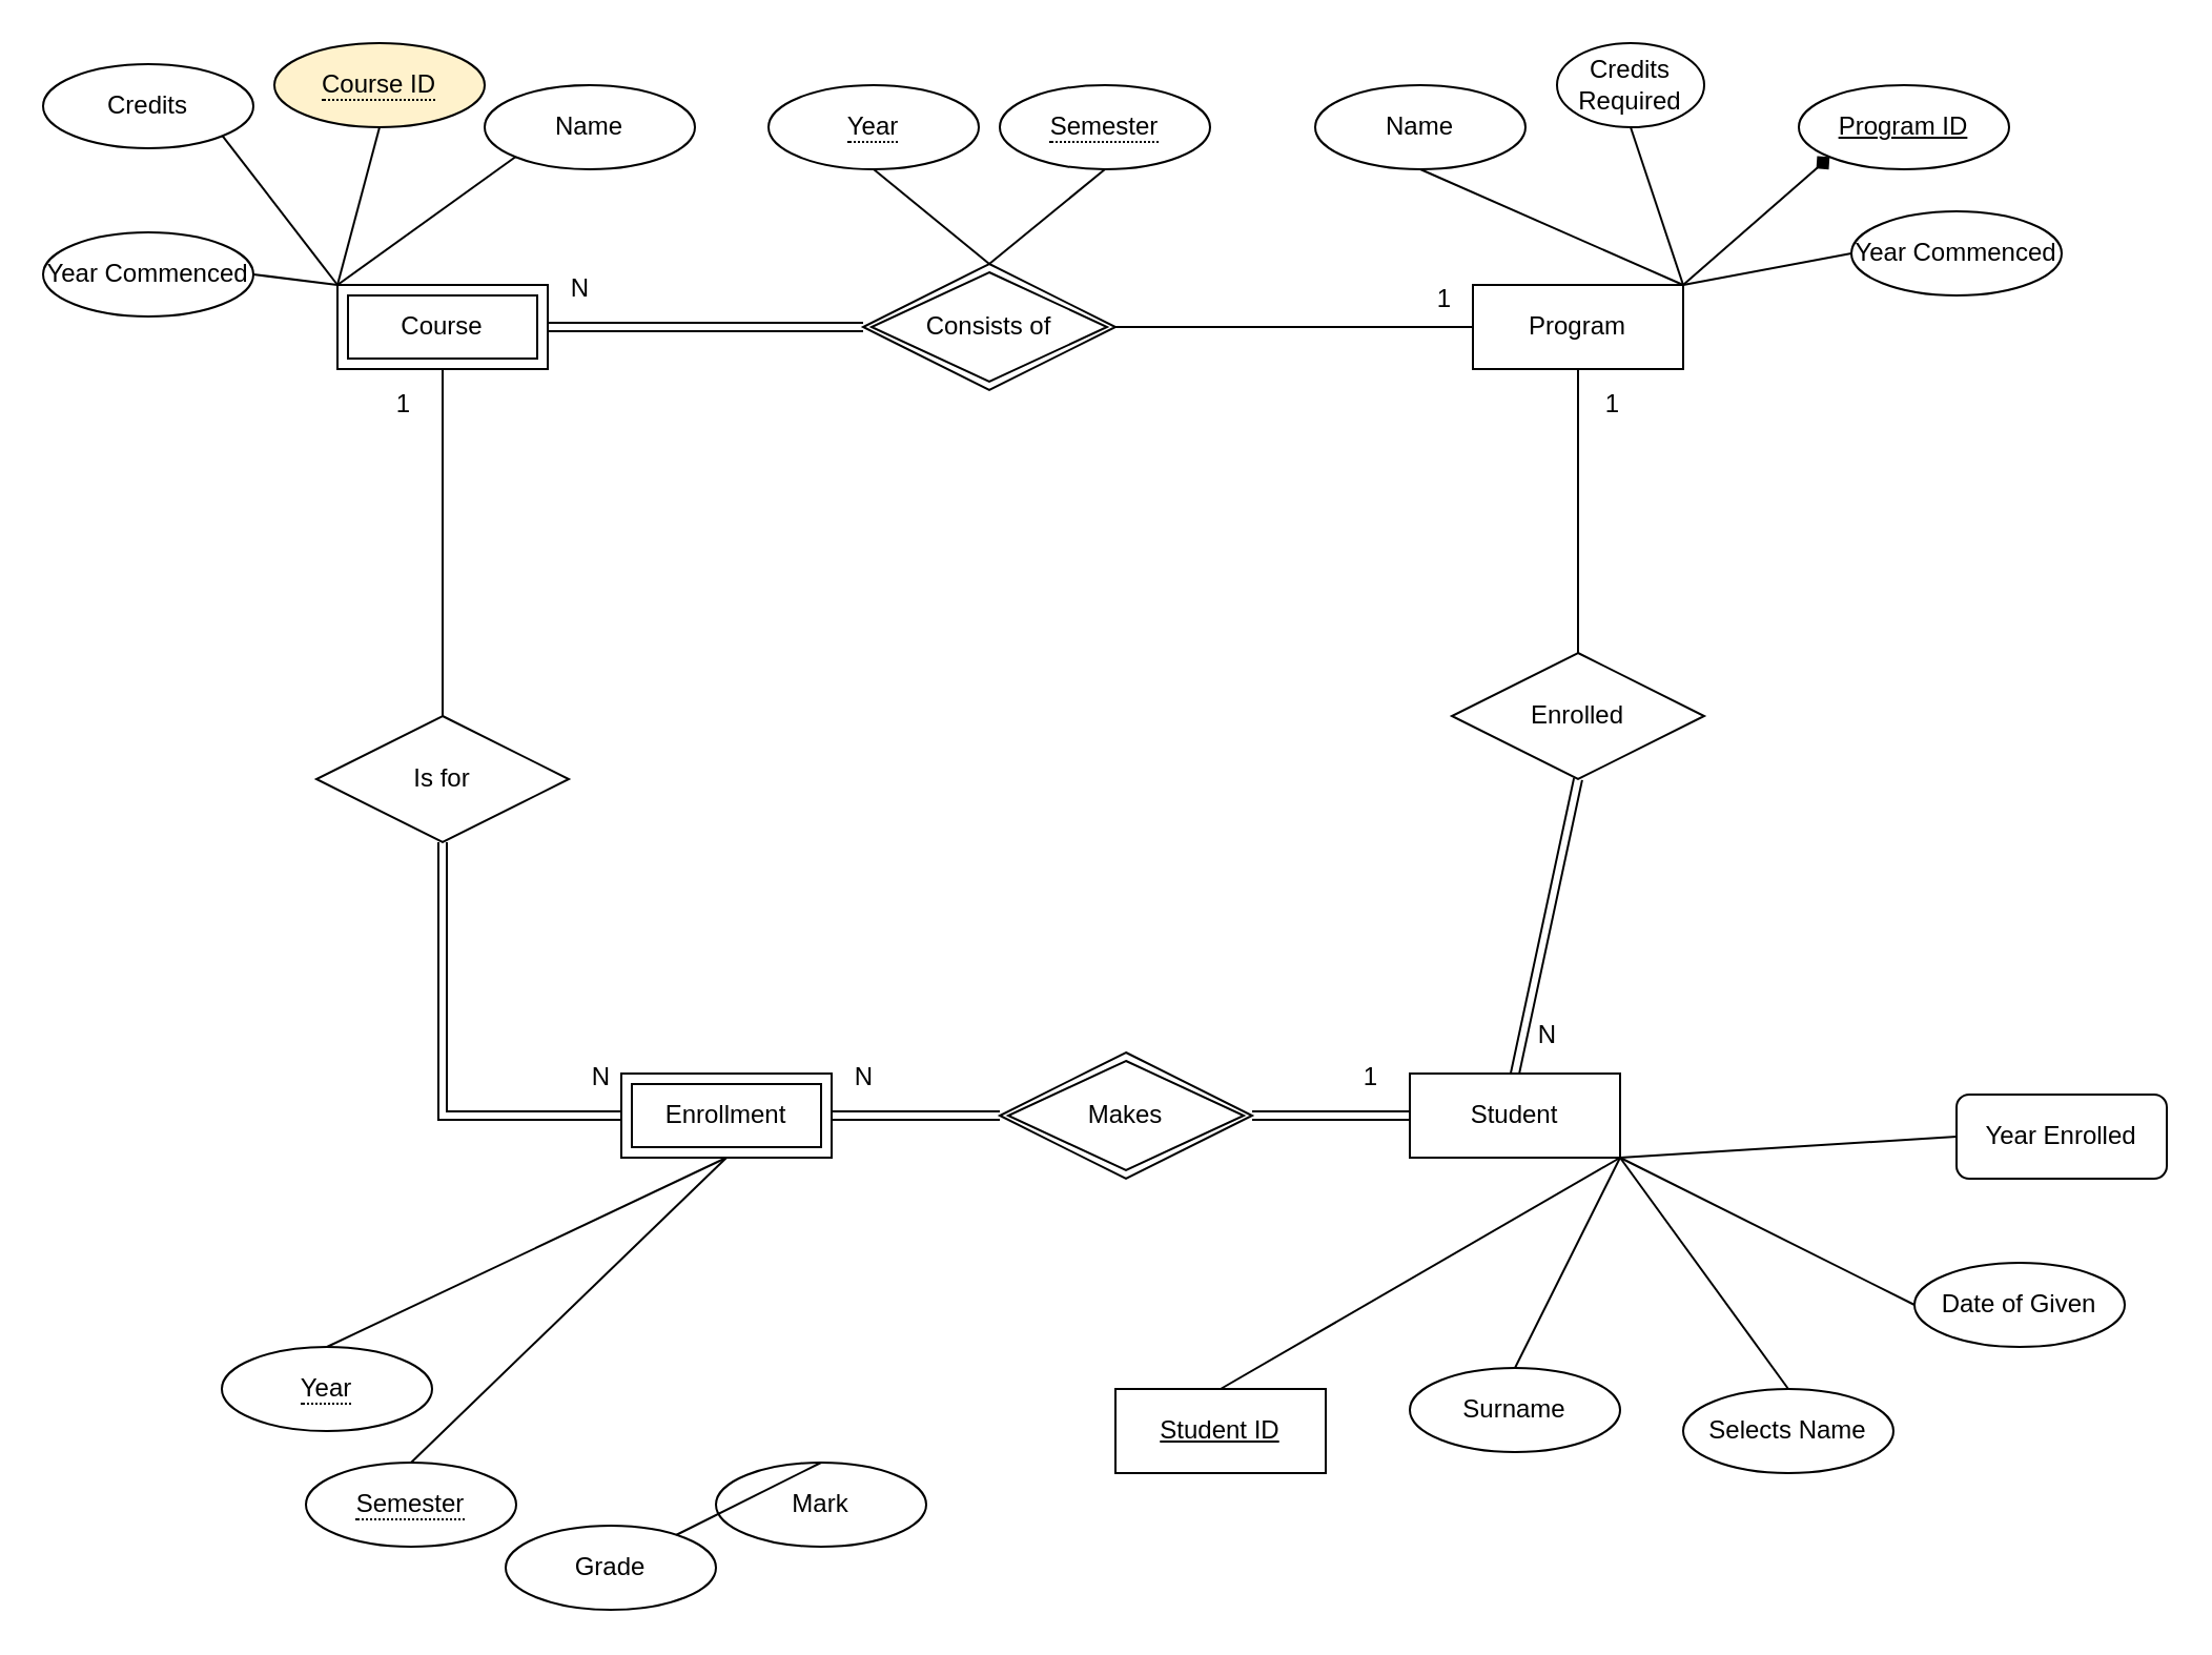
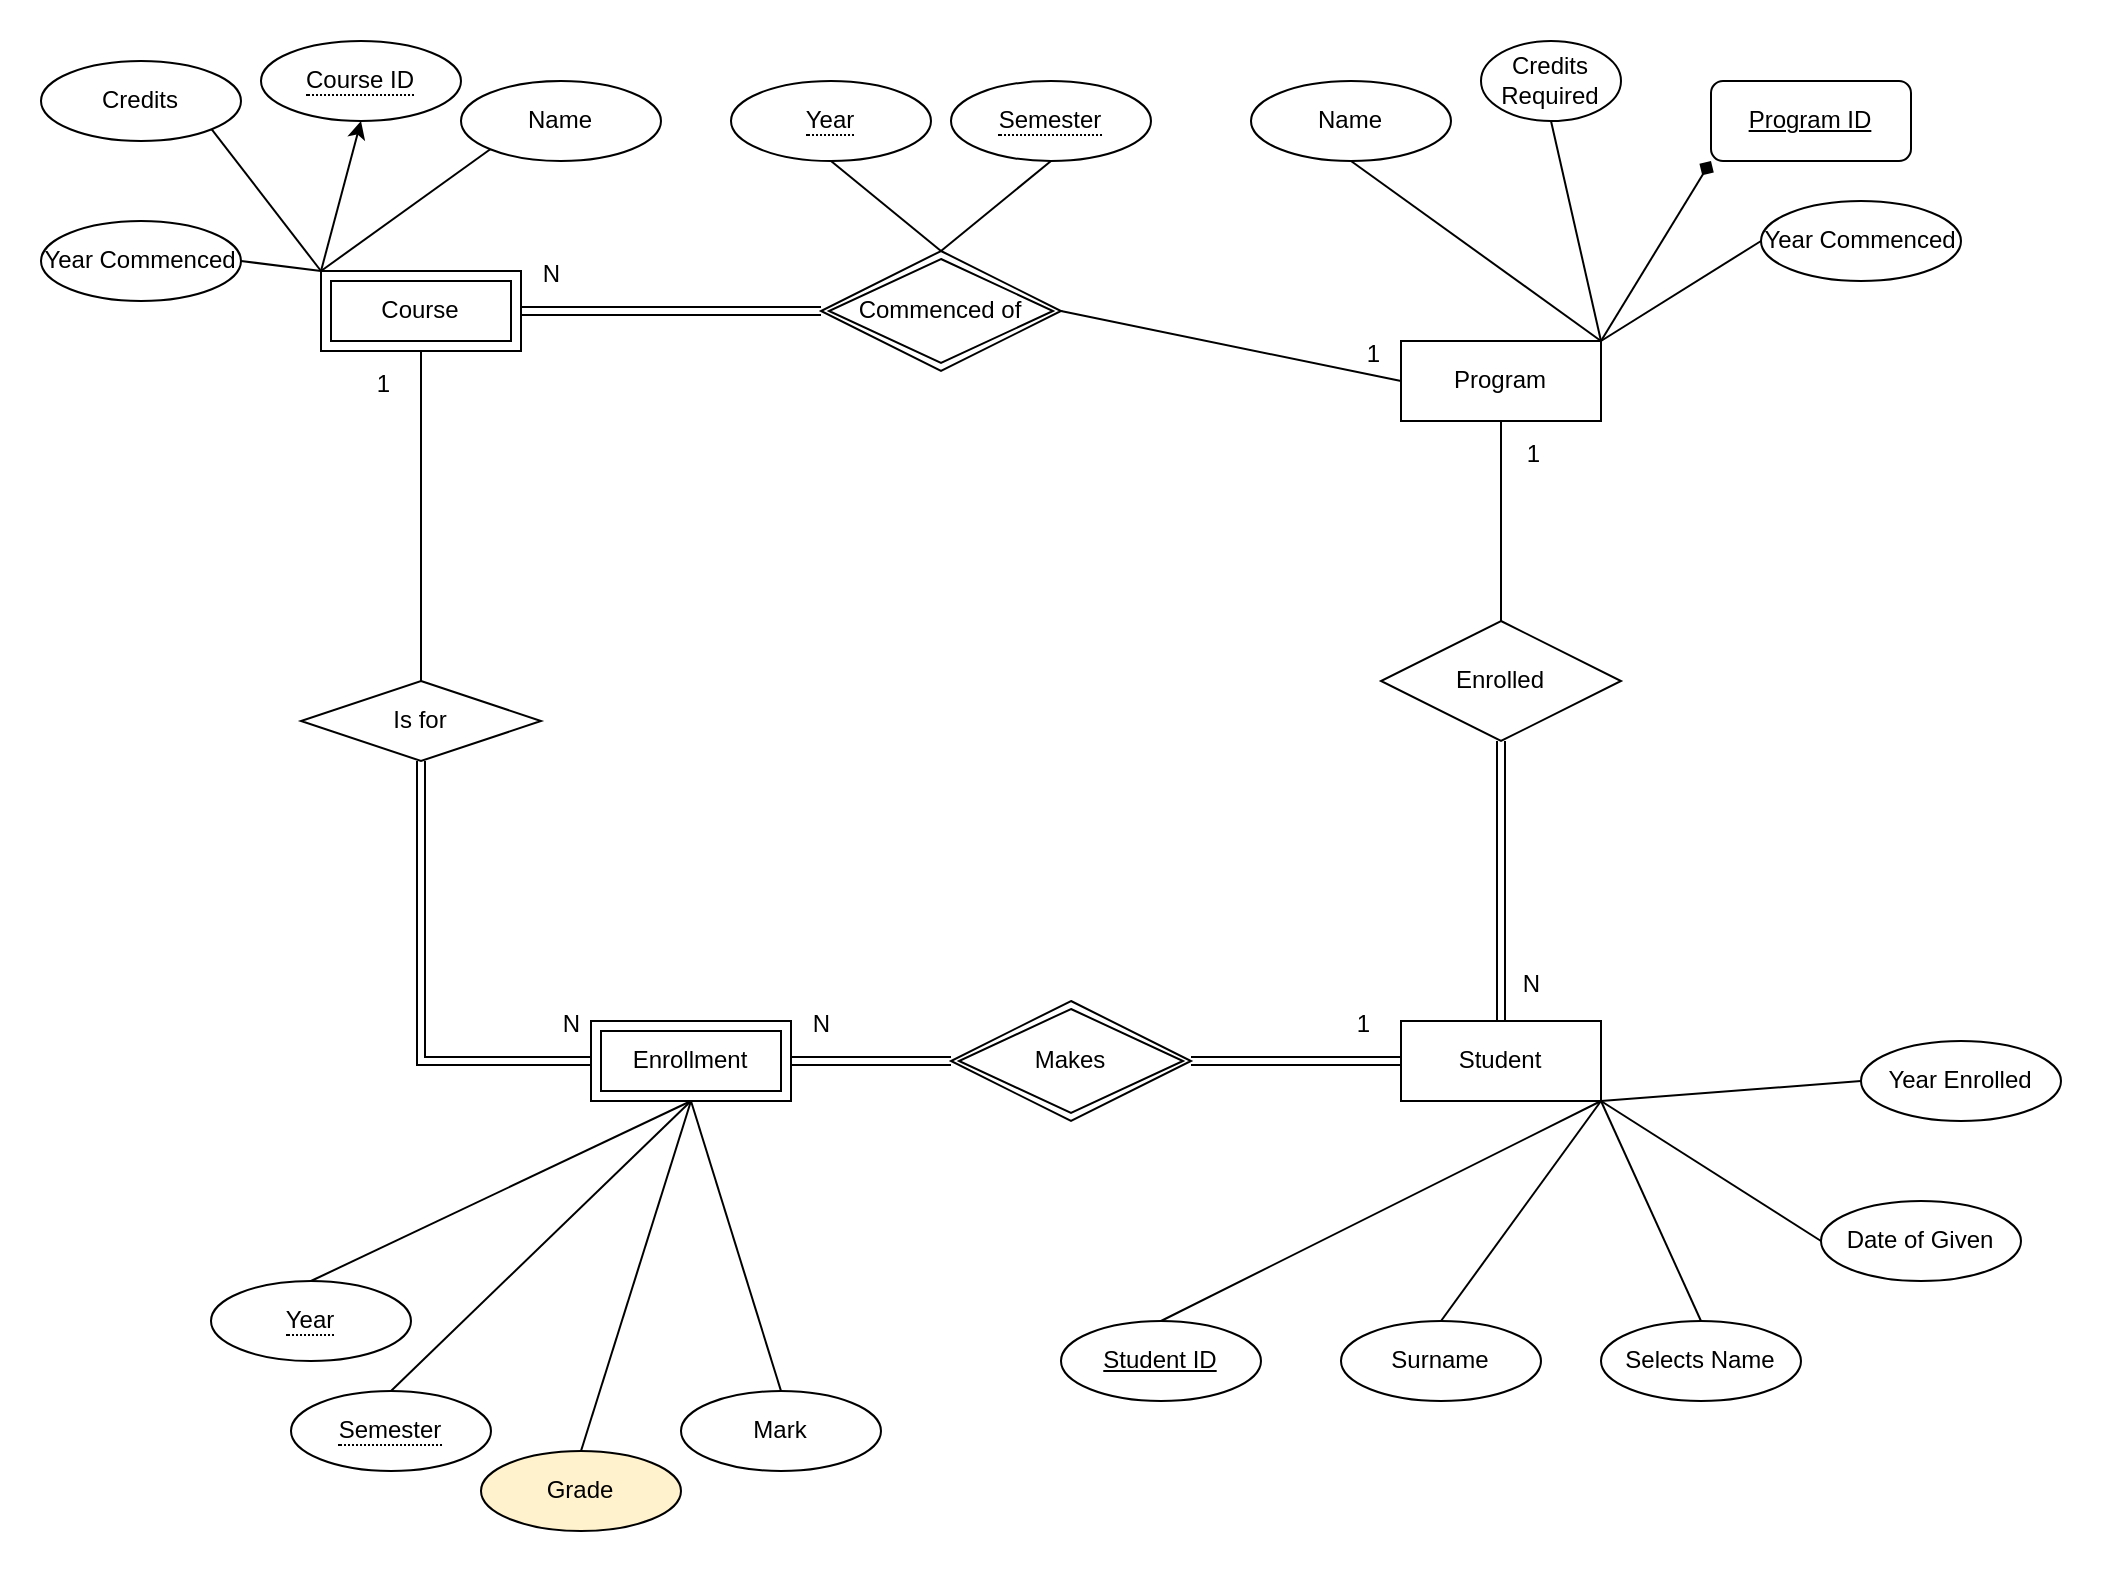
- <mxCell id="22" value="&lt;span style=&quot;border-bottom: 1px dotted&quot;&gt;Course ID&lt;/span&gt;" style="ellipse;whiteSpace=wrap;html=1;align=center;fillColor=#fff2cc;" vertex="1" parent="1"><mxGeometry x="130" y="20" width="100" height="40" as="geometry" /></mxCell>
+ <mxCell id="22" value="&lt;span style=&quot;border-bottom: 1px dotted&quot;&gt;Course ID&lt;/span&gt;" style="ellipse;whiteSpace=wrap;html=1;align=center;" vertex="1" parent="1"><mxGeometry x="130" y="20" width="100" height="40" as="geometry" /></mxCell>
- <mxCell id="9" value="Program ID" style="ellipse;whiteSpace=wrap;html=1;align=center;fontStyle=4;" vertex="1" parent="1"><mxGeometry x="855" y="40" width="100" height="40" as="geometry" /></mxCell>
+ <mxCell id="9" value="Program ID" style="whiteSpace=wrap;html=1;align=center;fontStyle=4;rounded=1;" vertex="1" parent="1"><mxGeometry x="855" y="40" width="100" height="40" as="geometry" /></mxCell>
- <mxCell id="21" value="" style="endArrow=none;html=1;rounded=0;exitX=0;exitY=0;exitDx=0;exitDy=0;entryX=0.5;entryY=1;entryDx=0;entryDy=0;" edge="1" parent="1" source="4" target="22"><mxGeometry relative="1" as="geometry"><mxPoint x="139.995" y="230.002" as="sourcePoint" /><mxPoint x="180" y="90" as="targetPoint" /></mxGeometry></mxCell>
+ <mxCell id="21" value="" style="endArrow=classic;html=1;rounded=0;exitX=0;exitY=0;exitDx=0;exitDy=0;entryX=0.5;entryY=1;entryDx=0;entryDy=0;" edge="1" parent="1" source="4" target="22"><mxGeometry relative="1" as="geometry"><mxPoint x="139.995" y="230.002" as="sourcePoint" /><mxPoint x="180" y="90" as="targetPoint" /></mxGeometry></mxCell>
- <mxCell id="5" value="Consists of" style="shape=rhombus;double=1;perimeter=rhombusPerimeter;whiteSpace=wrap;html=1;align=center;" vertex="1" parent="1"><mxGeometry x="410" y="125" width="120" height="60" as="geometry" /></mxCell>
+ <mxCell id="5" value="Commenced of" style="shape=rhombus;double=1;perimeter=rhombusPerimeter;whiteSpace=wrap;html=1;align=center;" vertex="1" parent="1"><mxGeometry x="410" y="125" width="120" height="60" as="geometry" /></mxCell>
- <mxCell id="3" value="Program" style="whiteSpace=wrap;html=1;align=center;" vertex="1" parent="1"><mxGeometry x="700" y="135" width="100" height="40" as="geometry" /></mxCell>
+ <mxCell id="3" value="Program" style="whiteSpace=wrap;html=1;align=center;" vertex="1" parent="1"><mxGeometry x="700" y="170" width="100" height="40" as="geometry" /></mxCell>
- <mxCell id="35" value="Is for" style="shape=rhombus;perimeter=rhombusPerimeter;whiteSpace=wrap;html=1;align=center;" vertex="1" parent="1"><mxGeometry x="150" y="340" width="120" height="60" as="geometry" /></mxCell>
+ <mxCell id="35" value="Is for" style="shape=rhombus;perimeter=rhombusPerimeter;whiteSpace=wrap;html=1;align=center;" vertex="1" parent="1"><mxGeometry x="150" y="340" width="120" height="40" as="geometry" /></mxCell>
- <mxCell id="2" value="Student" style="whiteSpace=wrap;html=1;align=center;" vertex="1" parent="1"><mxGeometry x="670" y="510" width="100" height="40" as="geometry" /></mxCell>
+ <mxCell id="2" value="Student" style="whiteSpace=wrap;html=1;align=center;" vertex="1" parent="1"><mxGeometry x="700" y="510" width="100" height="40" as="geometry" /></mxCell>
- <mxCell id="27" value="Year Enrolled" style="whiteSpace=wrap;html=1;align=center;rounded=1;" vertex="1" parent="1"><mxGeometry x="930" y="520" width="100" height="40" as="geometry" /></mxCell>
+ <mxCell id="27" value="Year Enrolled" style="ellipse;whiteSpace=wrap;html=1;align=center;" vertex="1" parent="1"><mxGeometry x="930" y="520" width="100" height="40" as="geometry" /></mxCell>
+ <mxCell id="52" value="" style="endArrow=none;html=1;rounded=0;exitX=0.5;exitY=0;exitDx=0;exitDy=0;entryX=0.5;entryY=1;entryDx=0;entryDy=0;" edge="1" parent="1" source="36" target="54"><mxGeometry relative="1" as="geometry"><mxPoint x="205" y="675" as="sourcePoint" /><mxPoint x="280" y="615" as="targetPoint" /></mxGeometry></mxCell>
- <mxCell id="24" value="Surname" style="ellipse;whiteSpace=wrap;html=1;align=center;" vertex="1" parent="1"><mxGeometry x="670" y="650" width="100" height="40" as="geometry" /></mxCell>
+ <mxCell id="24" value="Surname" style="ellipse;whiteSpace=wrap;html=1;align=center;" vertex="1" parent="1"><mxGeometry x="670" y="660" width="100" height="40" as="geometry" /></mxCell>
- <mxCell id="23" value="Student ID" style="whiteSpace=wrap;html=1;align=center;fontStyle=4;rounded=0;" vertex="1" parent="1"><mxGeometry x="530" y="660" width="100" height="40" as="geometry" /></mxCell>
+ <mxCell id="23" value="Student ID" style="ellipse;whiteSpace=wrap;html=1;align=center;fontStyle=4;" vertex="1" parent="1"><mxGeometry x="530" y="660" width="100" height="40" as="geometry" /></mxCell>
- <mxCell id="53" value="" style="endArrow=none;html=1;rounded=0;exitX=0.5;exitY=0;exitDx=0;exitDy=0;" edge="1" parent="1" source="37" target="36"><mxGeometry relative="1" as="geometry"><mxPoint x="215" y="685" as="sourcePoint" /><mxPoint x="350" y="625" as="targetPoint" /></mxGeometry></mxCell>
+ <mxCell id="53" value="" style="endArrow=none;html=1;rounded=0;exitX=0.5;exitY=0;exitDx=0;exitDy=0;entryX=0.5;entryY=1;entryDx=0;entryDy=0;" edge="1" parent="1" source="37" target="54"><mxGeometry relative="1" as="geometry"><mxPoint x="215" y="685" as="sourcePoint" /><mxPoint x="350" y="625" as="targetPoint" /></mxGeometry></mxCell>
- <mxCell id="36" value="Grade" style="ellipse;whiteSpace=wrap;html=1;align=center;" vertex="1" parent="1"><mxGeometry x="240" y="725" width="100" height="40" as="geometry" /></mxCell>
+ <mxCell id="36" value="Grade" style="ellipse;whiteSpace=wrap;html=1;align=center;fillColor=#fff2cc;" vertex="1" parent="1"><mxGeometry x="240" y="725" width="100" height="40" as="geometry" /></mxCell>
